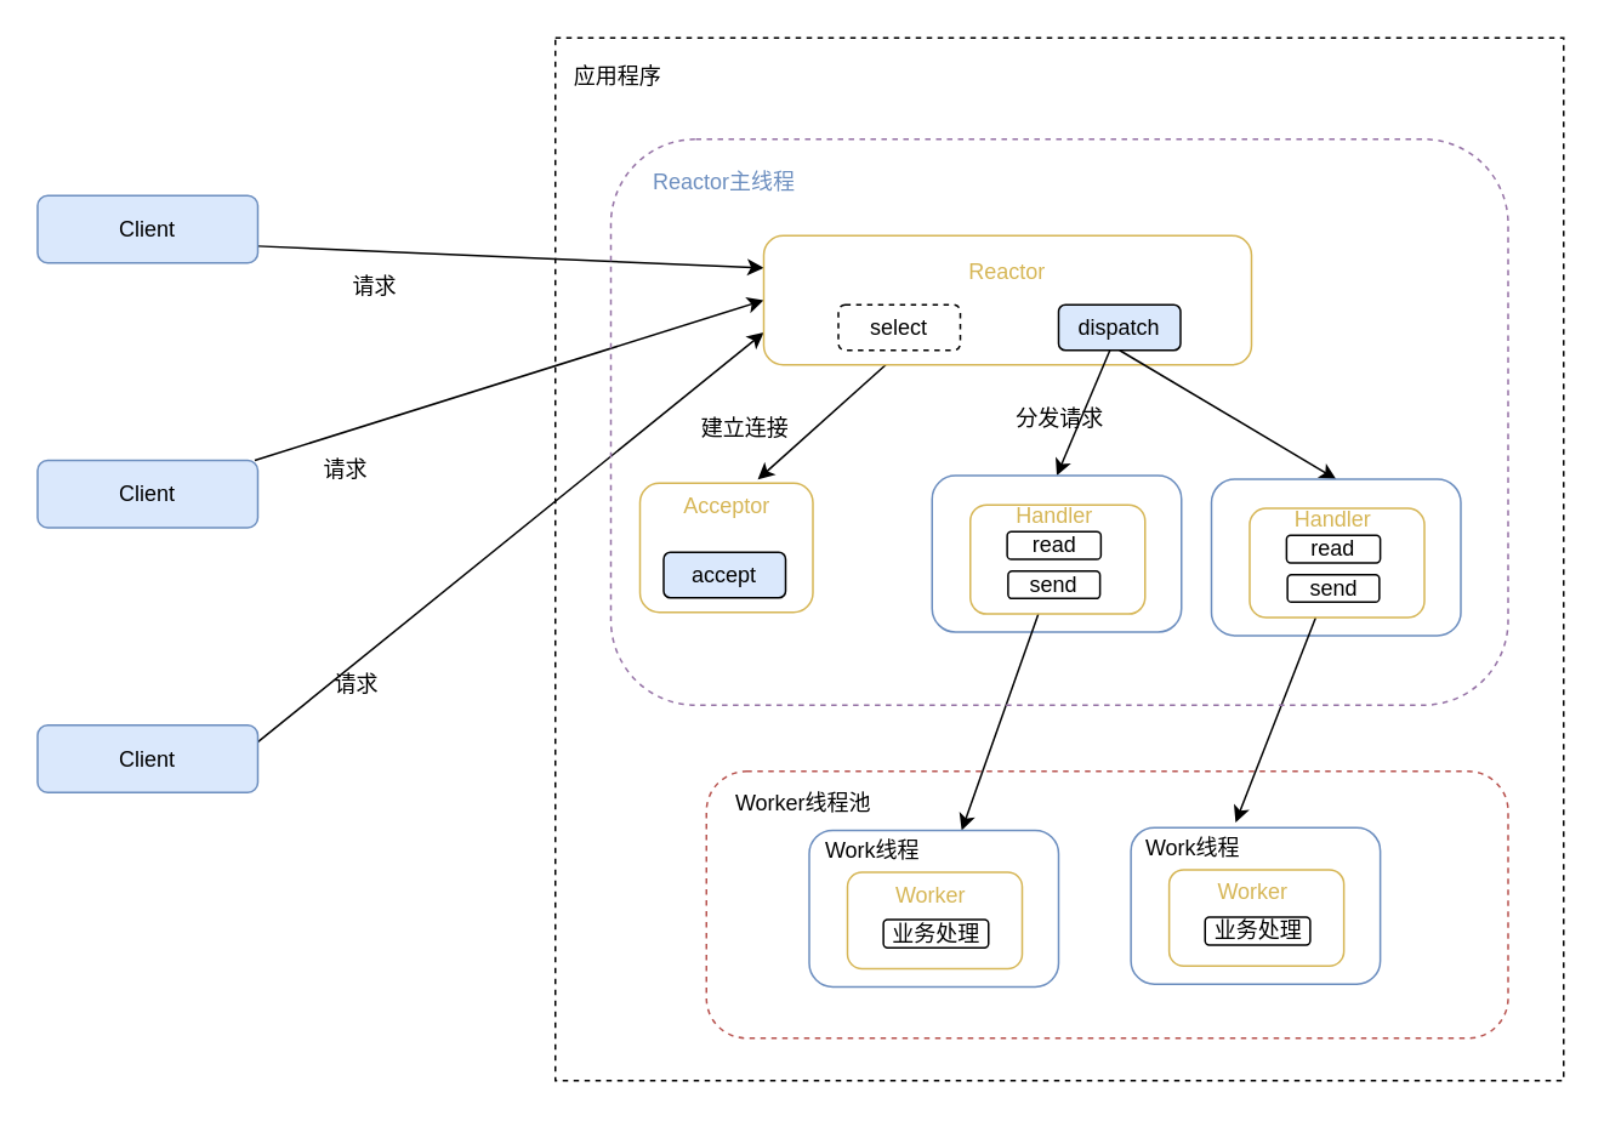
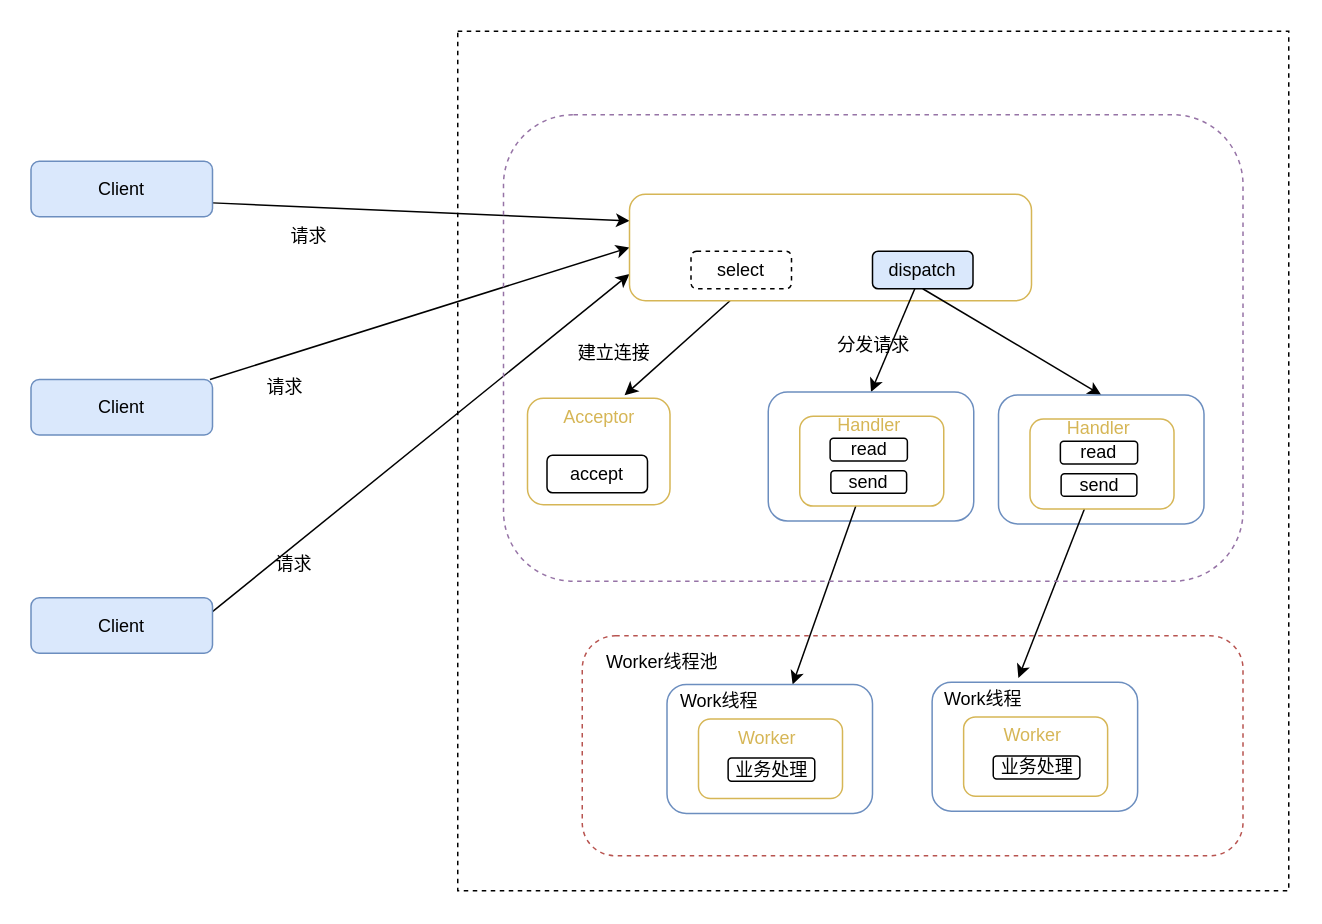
- <mxCell id="10" value="应用程序" style="text;html=1;align=center;verticalAlign=middle;whiteSpace=wrap;rounded=0;" vertex="1" parent="1"><mxGeometry x="309" y="27" width="60" height="30" as="geometry" /></mxCell>
- <mxCell id="14" value="Reactor主线程" style="text;html=1;strokeColor=none;fillColor=none;align=center;verticalAlign=middle;whiteSpace=wrap;rounded=0;fontColor=#6C8EBF;" vertex="1" parent="1"><mxGeometry x="351" y="85" width="93" height="30" as="geometry" /></mxCell>
- <mxCell id="17" value="Reactor" style="text;html=1;strokeColor=none;fillColor=none;align=center;verticalAlign=middle;whiteSpace=wrap;rounded=0;fontColor=#D6B656;" vertex="1" parent="1"><mxGeometry x="523" y="134" width="60" height="30" as="geometry" /></mxCell>
- <mxCell id="23" value="accept" style="rounded=1;whiteSpace=wrap;html=1;movable=1;resizable=1;rotatable=1;deletable=1;editable=1;locked=0;connectable=1;fillColor=#dae8fc;" vertex="1" parent="1"><mxGeometry x="364" y="303" width="67" height="25" as="geometry" /></mxCell>
+ <mxCell id="23" value="accept" style="rounded=1;whiteSpace=wrap;html=1;movable=1;resizable=1;rotatable=1;deletable=1;editable=1;locked=0;connectable=1;" vertex="1" parent="1"><mxGeometry x="364" y="303" width="67" height="25" as="geometry" /></mxCell>
